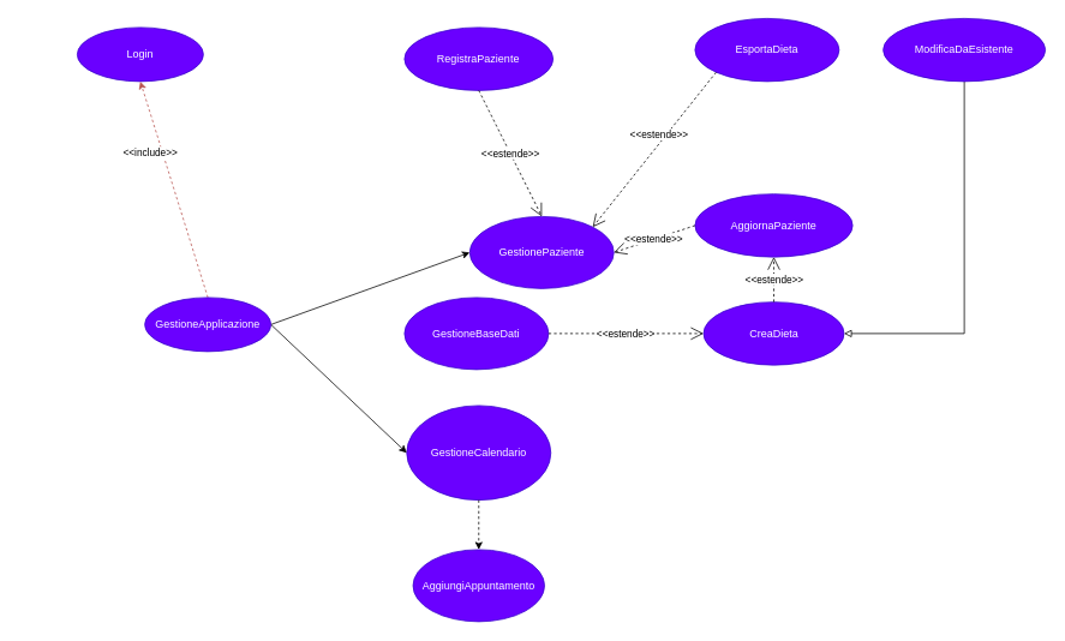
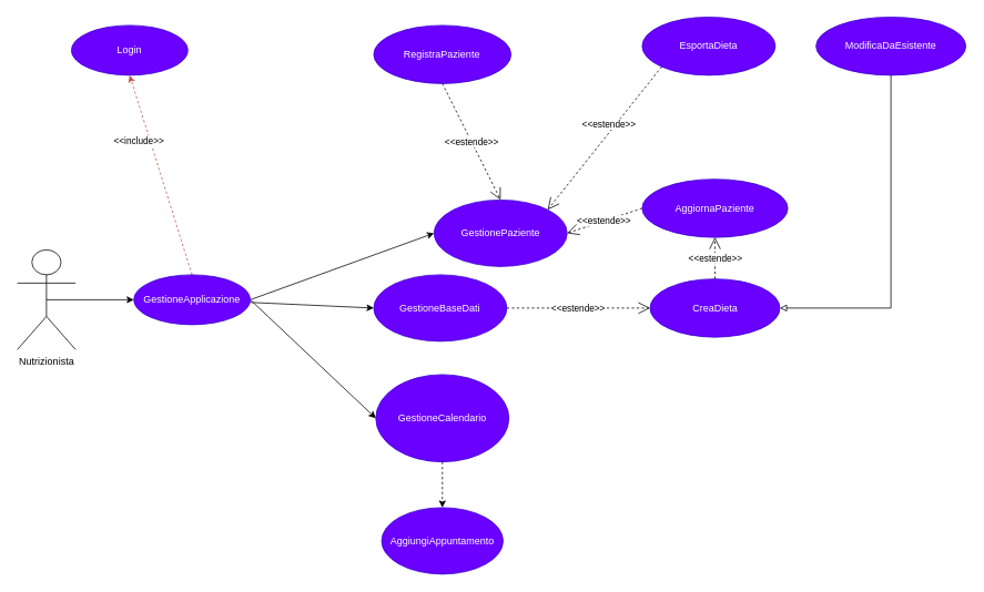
+ <mxCell id="2" value="Nutrizionista" style="shape=umlActor;verticalLabelPosition=bottom;verticalAlign=top;html=1;outlineConnect=0;" parent="1" vertex="1"><mxGeometry x="20" y="300" width="70" height="120" as="geometry" /></mxCell>
+ <mxCell id="25" value="" style="endArrow=classic;html=1;rounded=0;entryX=0;entryY=0.5;entryDx=0;entryDy=0;exitX=0.5;exitY=0.5;exitDx=0;exitDy=0;exitPerimeter=0;" edge="1" parent="1" source="2" target="24"><mxGeometry width="50" height="50" relative="1" as="geometry"><mxPoint x="170" y="540" as="sourcePoint" /><mxPoint x="330.36" y="540" as="targetPoint" /></mxGeometry></mxCell>
+ <mxCell id="15" value="" style="endArrow=classic;html=1;rounded=0;entryX=0;entryY=0.5;entryDx=0;entryDy=0;" parent="1" source="24" target="9" edge="1"><mxGeometry width="50" height="50" relative="1" as="geometry"><mxPoint x="405.36" y="350" as="sourcePoint" /><mxPoint x="395.36" y="230" as="targetPoint" /></mxGeometry></mxCell>
